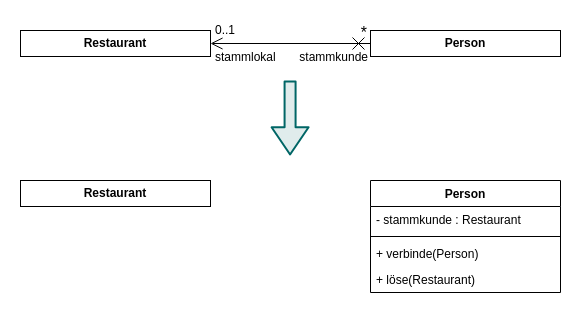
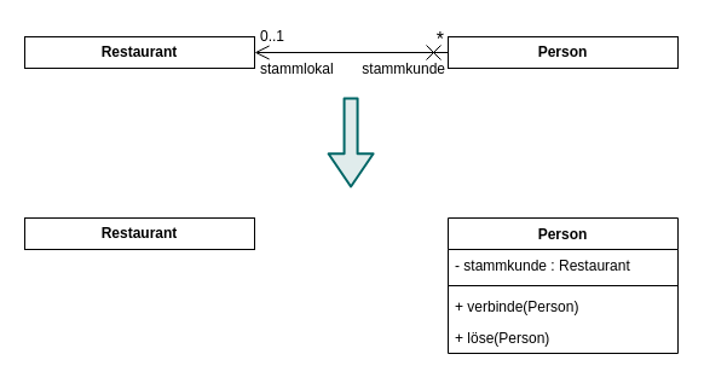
- <mxCell id="7" value="+ löse(Restaurant)" style="text;strokeColor=none;fillColor=none;align=left;verticalAlign=top;spacingLeft=4;spacingRight=4;overflow=hidden;rotatable=0;points=[[0,0.5],[1,0.5]];portConstraint=eastwest;whiteSpace=wrap;html=1;" parent="3" vertex="1"><mxGeometry y="86" width="190" height="26" as="geometry" /></mxCell>
+ <mxCell id="7" value="+ löse(Person)" style="text;strokeColor=none;fillColor=none;align=left;verticalAlign=top;spacingLeft=4;spacingRight=4;overflow=hidden;rotatable=0;points=[[0,0.5],[1,0.5]];portConstraint=eastwest;whiteSpace=wrap;html=1;" parent="3" vertex="1"><mxGeometry y="86" width="190" height="26" as="geometry" /></mxCell>
